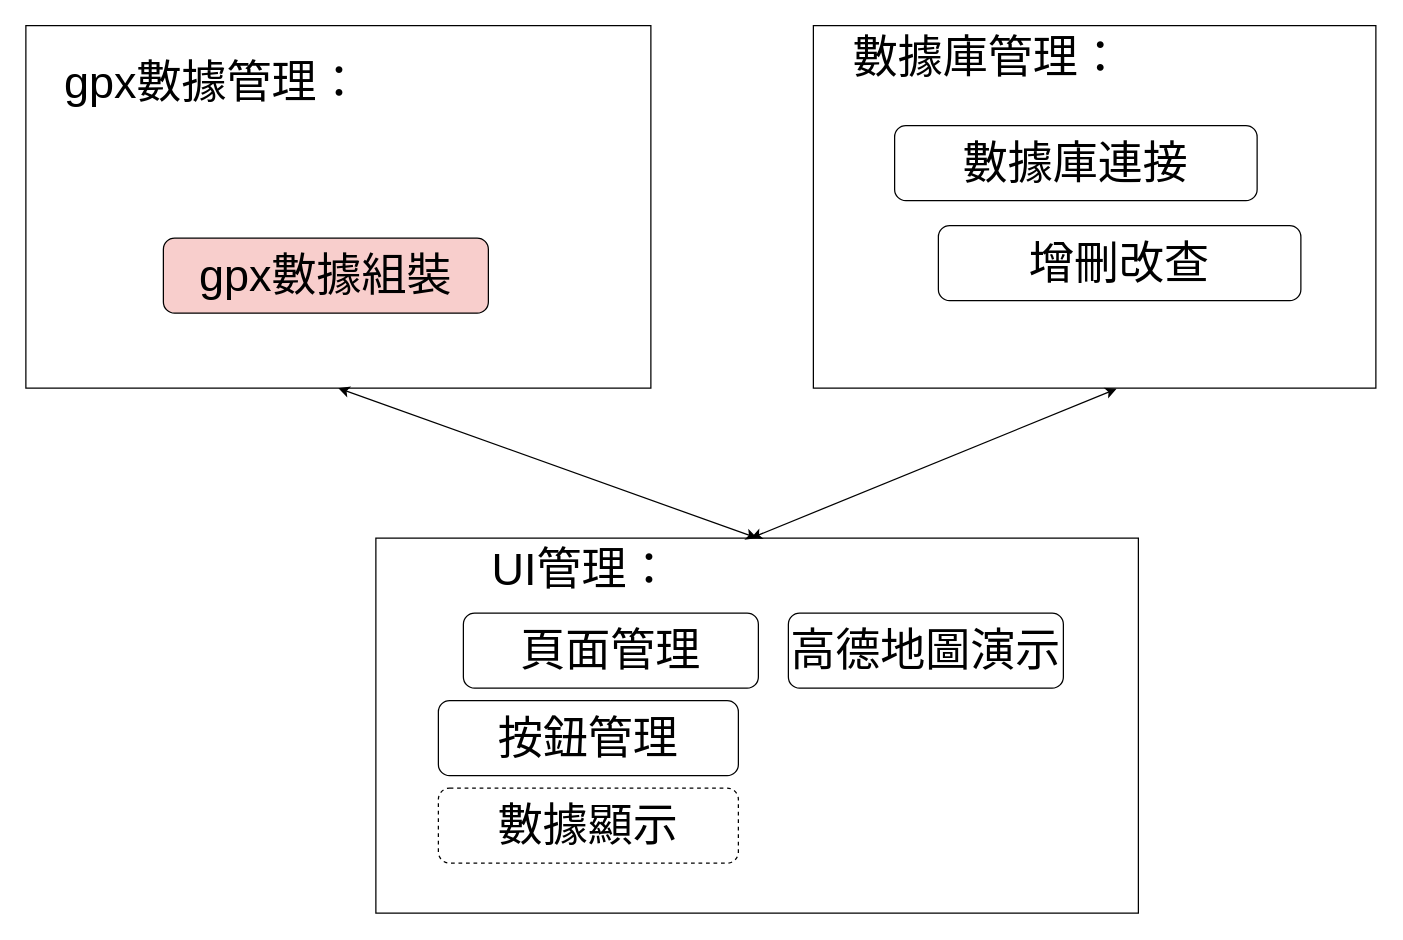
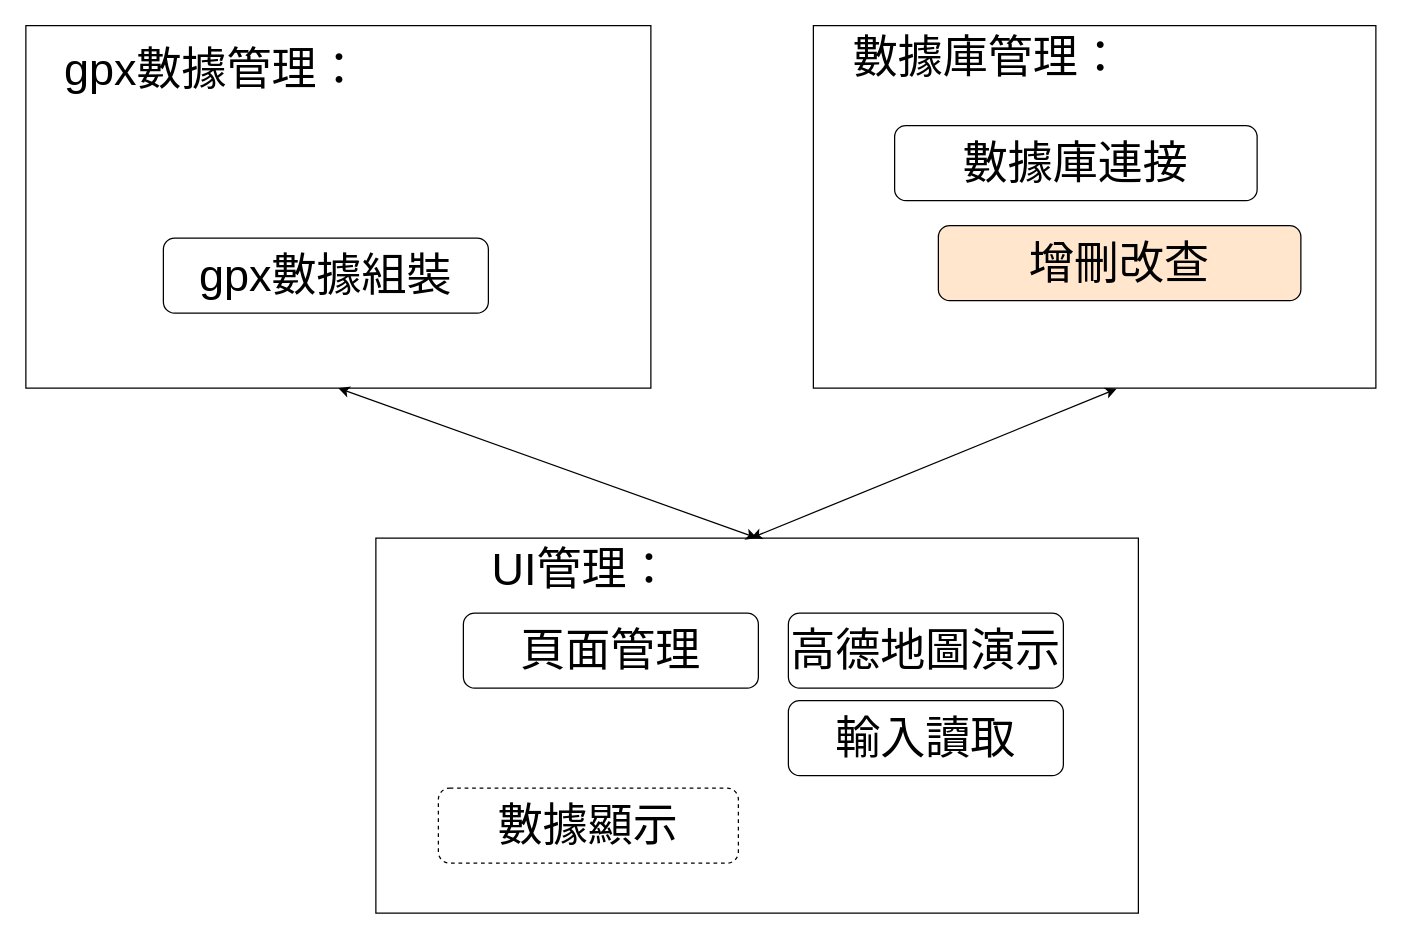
- <mxCell id="3" value="&lt;font style=&quot;font-size: 36px&quot;&gt;gpx數據管理：&lt;/font&gt;" style="text;html=1;strokeColor=none;fillColor=none;align=center;verticalAlign=middle;whiteSpace=wrap;rounded=0;" vertex="1" parent="1"><mxGeometry x="30" y="50" width="280" height="30" as="geometry" /></mxCell>
+ <mxCell id="3" value="&lt;font style=&quot;font-size: 36px&quot;&gt;gpx數據管理：&lt;/font&gt;" style="text;html=1;strokeColor=none;fillColor=none;align=center;verticalAlign=middle;whiteSpace=wrap;rounded=0;" vertex="1" parent="1"><mxGeometry x="30" y="40" width="280" height="30" as="geometry" /></mxCell>
- <mxCell id="8" value="增刪改查" style="rounded=1;whiteSpace=wrap;html=1;fontSize=36;" vertex="1" parent="1"><mxGeometry x="750" y="180" width="290" height="60" as="geometry" /></mxCell>
+ <mxCell id="8" value="增刪改查" style="rounded=1;whiteSpace=wrap;html=1;fontSize=36;fillColor=#ffe6cc;" vertex="1" parent="1"><mxGeometry x="750" y="180" width="290" height="60" as="geometry" /></mxCell>
- <mxCell id="4" value="gpx數據組裝" style="rounded=1;whiteSpace=wrap;html=1;fontSize=36;fillColor=#f8cecc;" vertex="1" parent="1"><mxGeometry x="130" y="190" width="260" height="60" as="geometry" /></mxCell>
+ <mxCell id="4" value="gpx數據組裝" style="rounded=1;whiteSpace=wrap;html=1;fontSize=36;" vertex="1" parent="1"><mxGeometry x="130" y="190" width="260" height="60" as="geometry" /></mxCell>
- <mxCell id="12" value="按鈕管理" style="rounded=1;whiteSpace=wrap;html=1;fontSize=36;" vertex="1" parent="1"><mxGeometry x="350" y="560" width="240" height="60" as="geometry" /></mxCell>
+ <mxCell id="15" value="輸入讀取" style="rounded=1;whiteSpace=wrap;html=1;fontSize=36;" vertex="1" parent="1"><mxGeometry x="630" y="560" width="220" height="60" as="geometry" /></mxCell>
